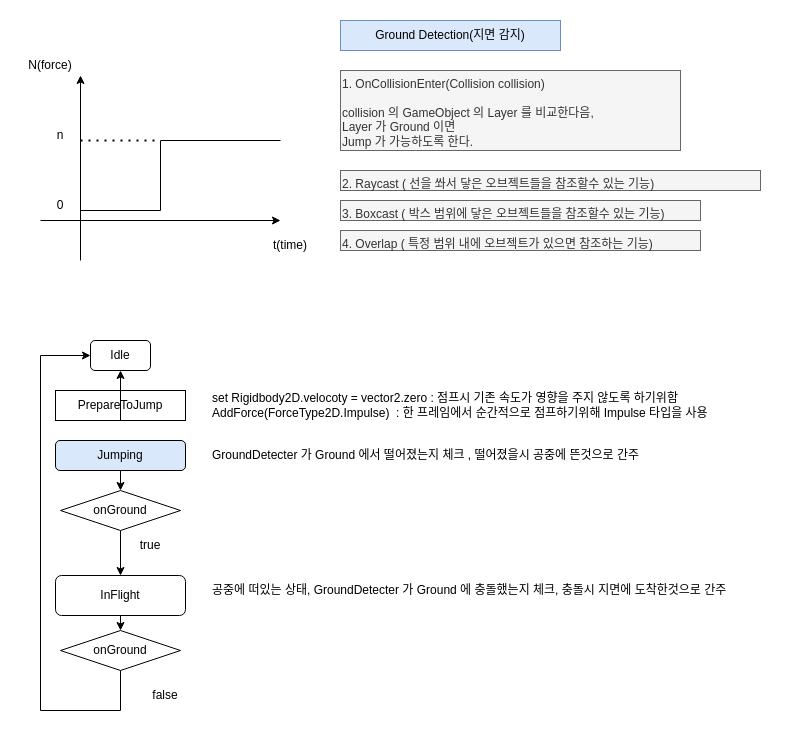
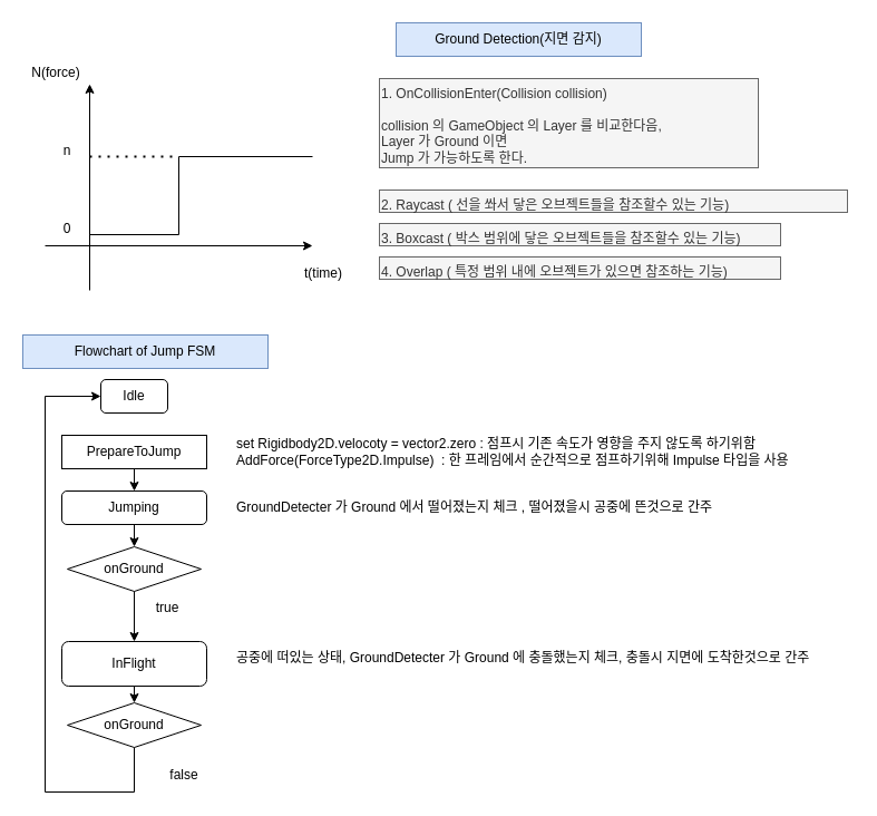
- <mxCell id="12" value="Ground Detection(지면 감지)" style="text;html=1;strokeColor=#6c8ebf;fillColor=#dae8fc;align=center;verticalAlign=middle;whiteSpace=wrap;rounded=0;" parent="1" vertex="1"><mxGeometry x="340" width="220" height="30" as="geometry" y="20" /></mxCell>
+ <mxCell id="12" value="Ground Detection(지면 감지)" style="text;html=1;strokeColor=#6c8ebf;fillColor=#dae8fc;align=center;verticalAlign=middle;whiteSpace=wrap;rounded=0;" parent="1" vertex="1"><mxGeometry x="355" y="20" width="220" height="30" as="geometry" /></mxCell>
+ <mxCell id="17" value="Flowchart of Jump FSM" style="text;html=1;strokeColor=#6c8ebf;fillColor=#dae8fc;align=center;verticalAlign=middle;whiteSpace=wrap;rounded=0;" parent="1" vertex="1"><mxGeometry y="300" width="220" height="30" as="geometry" x="20" /></mxCell>
- <mxCell id="25" value="" style="endArrow=classic;html=1;rounded=0;exitX=0.5;exitY=1;exitDx=0;exitDy=0;" parent="1" source="19" target="18" edge="1"><mxGeometry width="50" height="50" relative="1" as="geometry"><mxPoint x="350" y="530" as="sourcePoint" /><mxPoint x="400" y="480" as="targetPoint" /></mxGeometry></mxCell>
+ <mxCell id="25" value="" style="endArrow=classic;html=1;rounded=0;exitX=0.5;exitY=1;exitDx=0;exitDy=0;entryX=0.5;entryY=0;entryDx=0;entryDy=0;" parent="1" source="19" target="20" edge="1"><mxGeometry width="50" height="50" relative="1" as="geometry"><mxPoint x="350" y="530" as="sourcePoint" /><mxPoint x="400" y="480" as="targetPoint" /></mxGeometry></mxCell>
- <mxCell id="20" value="Jumping" style="rounded=1;whiteSpace=wrap;html=1;fillColor=#dae8fc;" parent="1" vertex="1"><mxGeometry x="55" y="440" width="130" height="30" as="geometry" /></mxCell>
+ <mxCell id="20" value="Jumping" style="rounded=1;whiteSpace=wrap;html=1;" parent="1" vertex="1"><mxGeometry x="55" y="440" width="130" height="30" as="geometry" /></mxCell>
